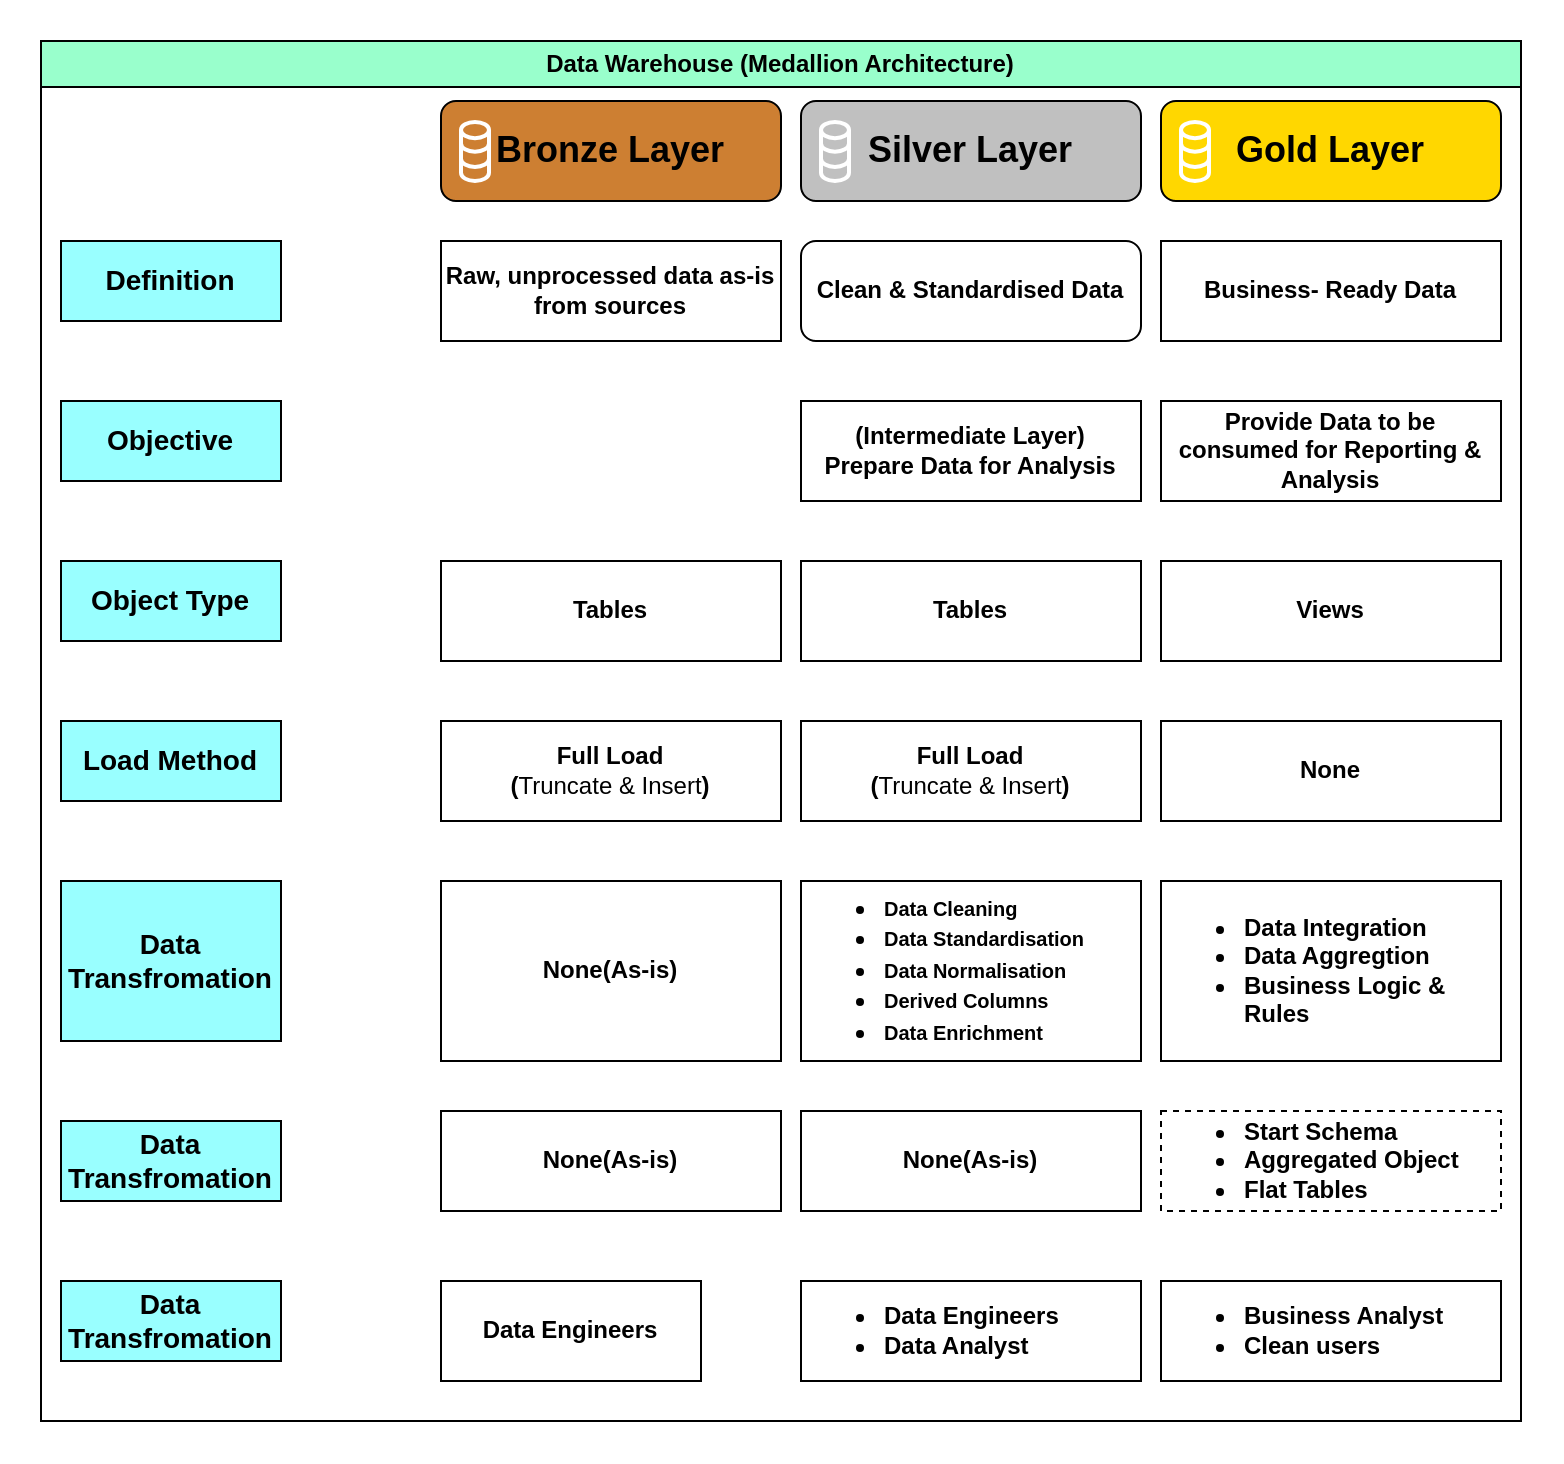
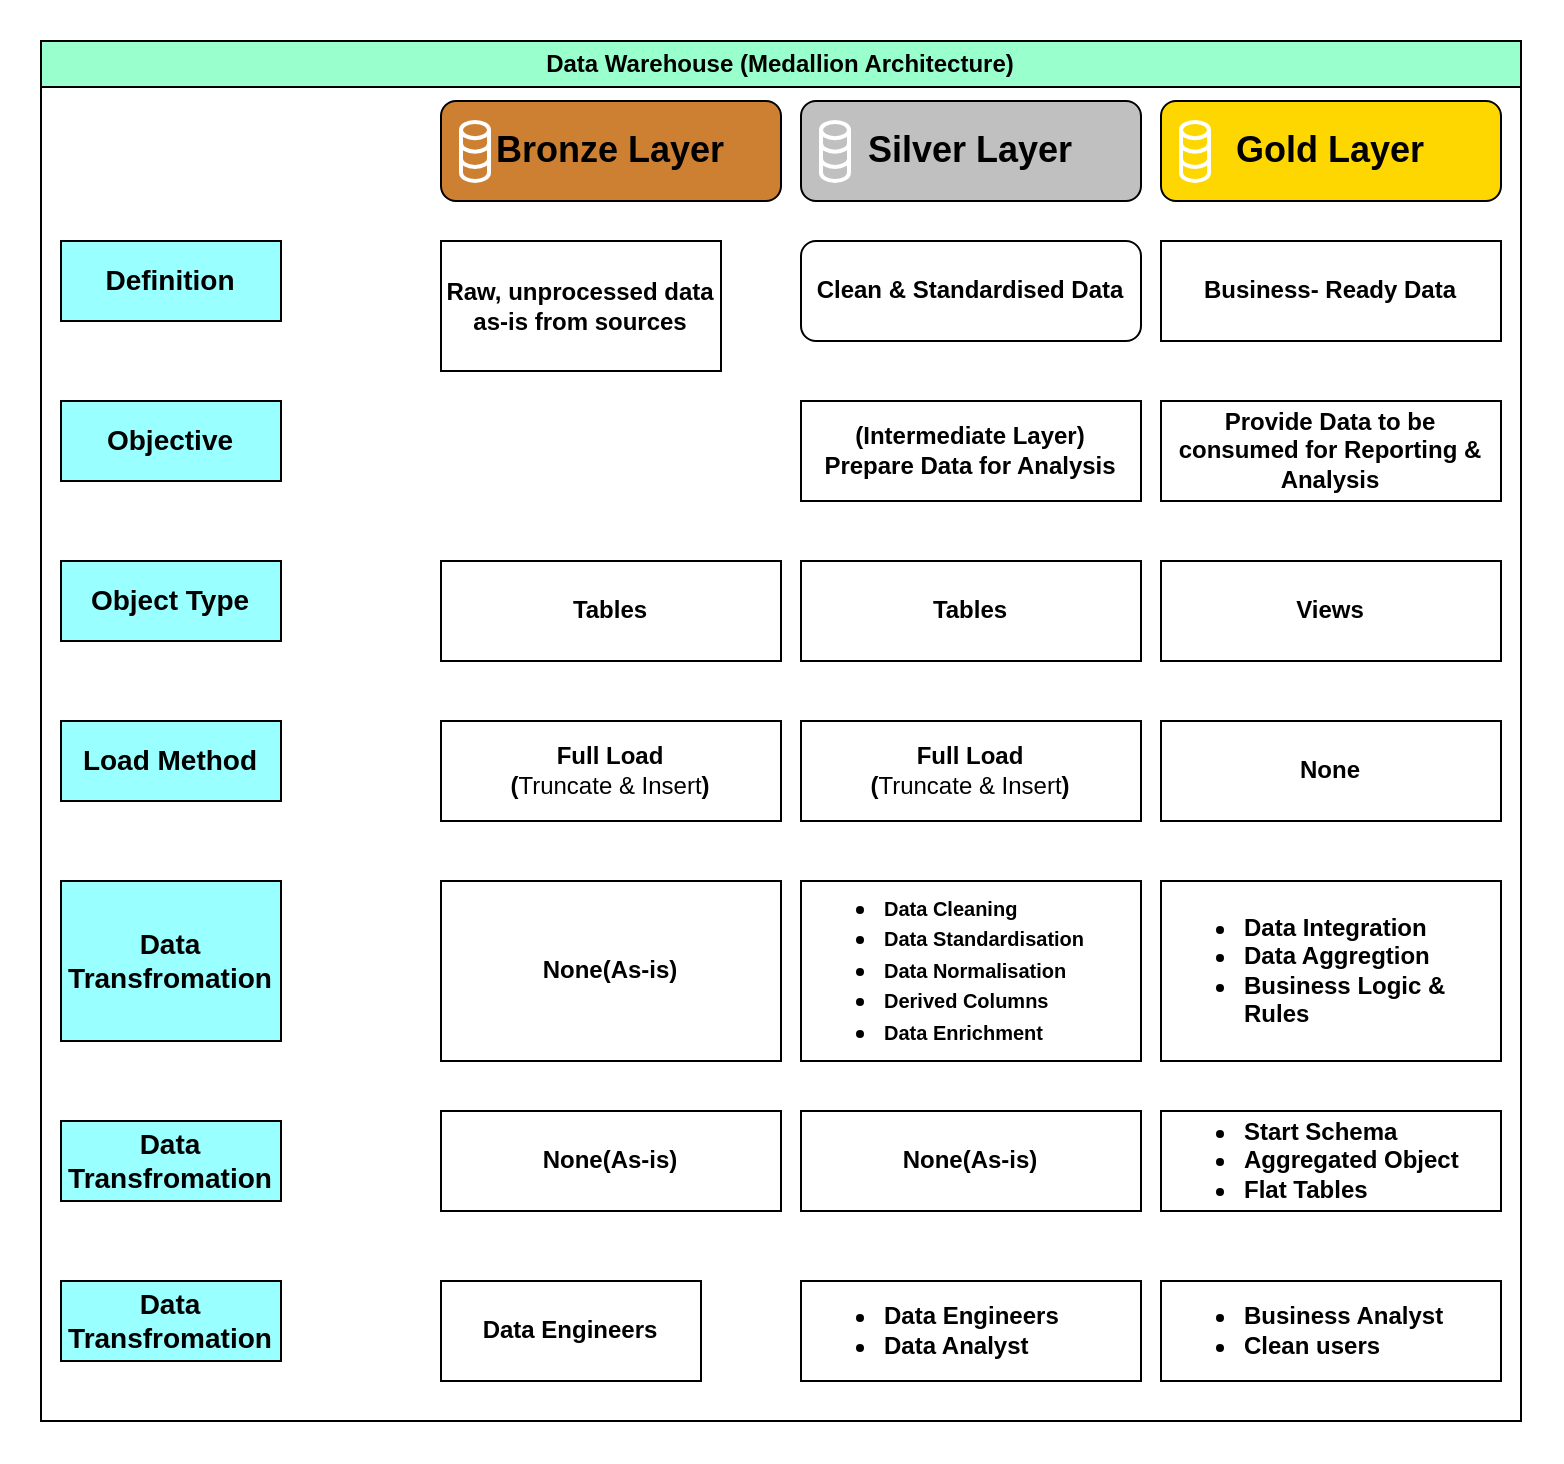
- <mxCell id="7" value="&lt;b&gt;Raw, unprocessed data as-is from sources&lt;/b&gt;" style="rounded=0;whiteSpace=wrap;html=1;" vertex="1" parent="2"><mxGeometry x="200" y="100" width="170" height="50" as="geometry" /></mxCell>
+ <mxCell id="7" value="&lt;b&gt;Raw, unprocessed data as-is from sources&lt;/b&gt;" style="rounded=0;whiteSpace=wrap;html=1;" vertex="1" parent="2"><mxGeometry x="200" y="100" width="140" height="65" as="geometry" /></mxCell>
- <mxCell id="29" value="&lt;ul&gt;&lt;li&gt;&lt;b&gt;Start Schema&lt;/b&gt;&lt;/li&gt;&lt;li&gt;&lt;b&gt;Aggregated Object&lt;/b&gt;&lt;/li&gt;&lt;li&gt;&lt;b&gt;Flat Tables&lt;/b&gt;&lt;/li&gt;&lt;/ul&gt;" style="rounded=0;whiteSpace=wrap;html=1;align=left;dashed=1;" vertex="1" parent="2"><mxGeometry x="560" y="535" width="170" height="50" as="geometry" /></mxCell>
+ <mxCell id="29" value="&lt;ul&gt;&lt;li&gt;&lt;b&gt;Start Schema&lt;/b&gt;&lt;/li&gt;&lt;li&gt;&lt;b&gt;Aggregated Object&lt;/b&gt;&lt;/li&gt;&lt;li&gt;&lt;b&gt;Flat Tables&lt;/b&gt;&lt;/li&gt;&lt;/ul&gt;" style="rounded=0;whiteSpace=wrap;html=1;align=left;" vertex="1" parent="2"><mxGeometry x="560" y="535" width="170" height="50" as="geometry" /></mxCell>
